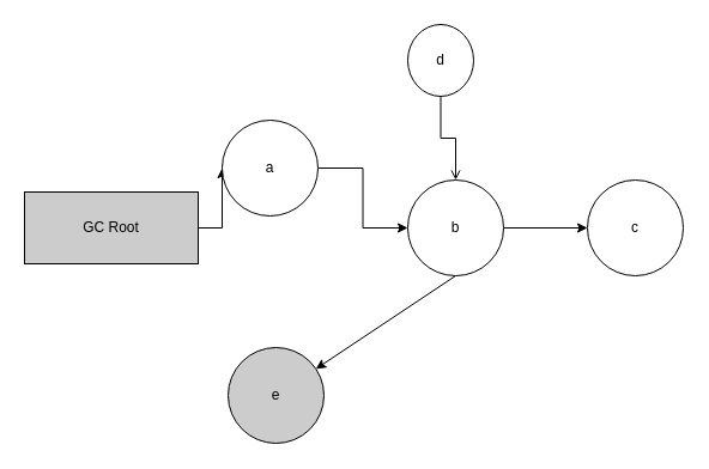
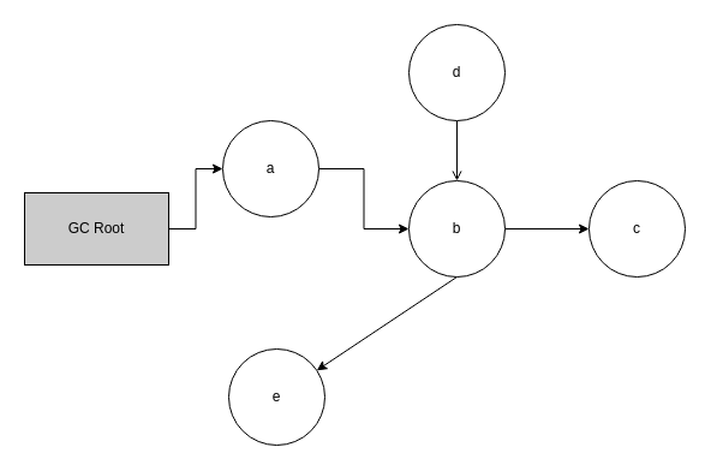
- <mxCell id="12" value="d" style="ellipse;whiteSpace=wrap;html=1;aspect=fixed;" parent="1" vertex="1"><mxGeometry x="340" y="20" width="55" height="60" as="geometry" /></mxCell>
+ <mxCell id="12" value="d" style="ellipse;whiteSpace=wrap;html=1;aspect=fixed;" parent="1" vertex="1"><mxGeometry x="340" y="20" width="80" height="80" as="geometry" /></mxCell>
- <mxCell id="3" value="GC Root" style="rounded=0;whiteSpace=wrap;html=1;fillColor=#cccccc;" parent="1" vertex="1"><mxGeometry x="20" y="160" width="145" height="60" as="geometry" /></mxCell>
+ <mxCell id="3" value="GC Root" style="rounded=0;whiteSpace=wrap;html=1;fillColor=#cccccc;" parent="1" vertex="1"><mxGeometry x="20" y="160" width="120" height="60" as="geometry" /></mxCell>
- <mxCell id="9" value="e" style="ellipse;whiteSpace=wrap;html=1;aspect=fixed;fillColor=#cccccc;" parent="1" vertex="1"><mxGeometry x="190" y="290" width="80" height="80" as="geometry" /></mxCell>
+ <mxCell id="9" value="e" style="ellipse;whiteSpace=wrap;html=1;aspect=fixed;" parent="1" vertex="1"><mxGeometry x="190" y="290" width="80" height="80" as="geometry" /></mxCell>
